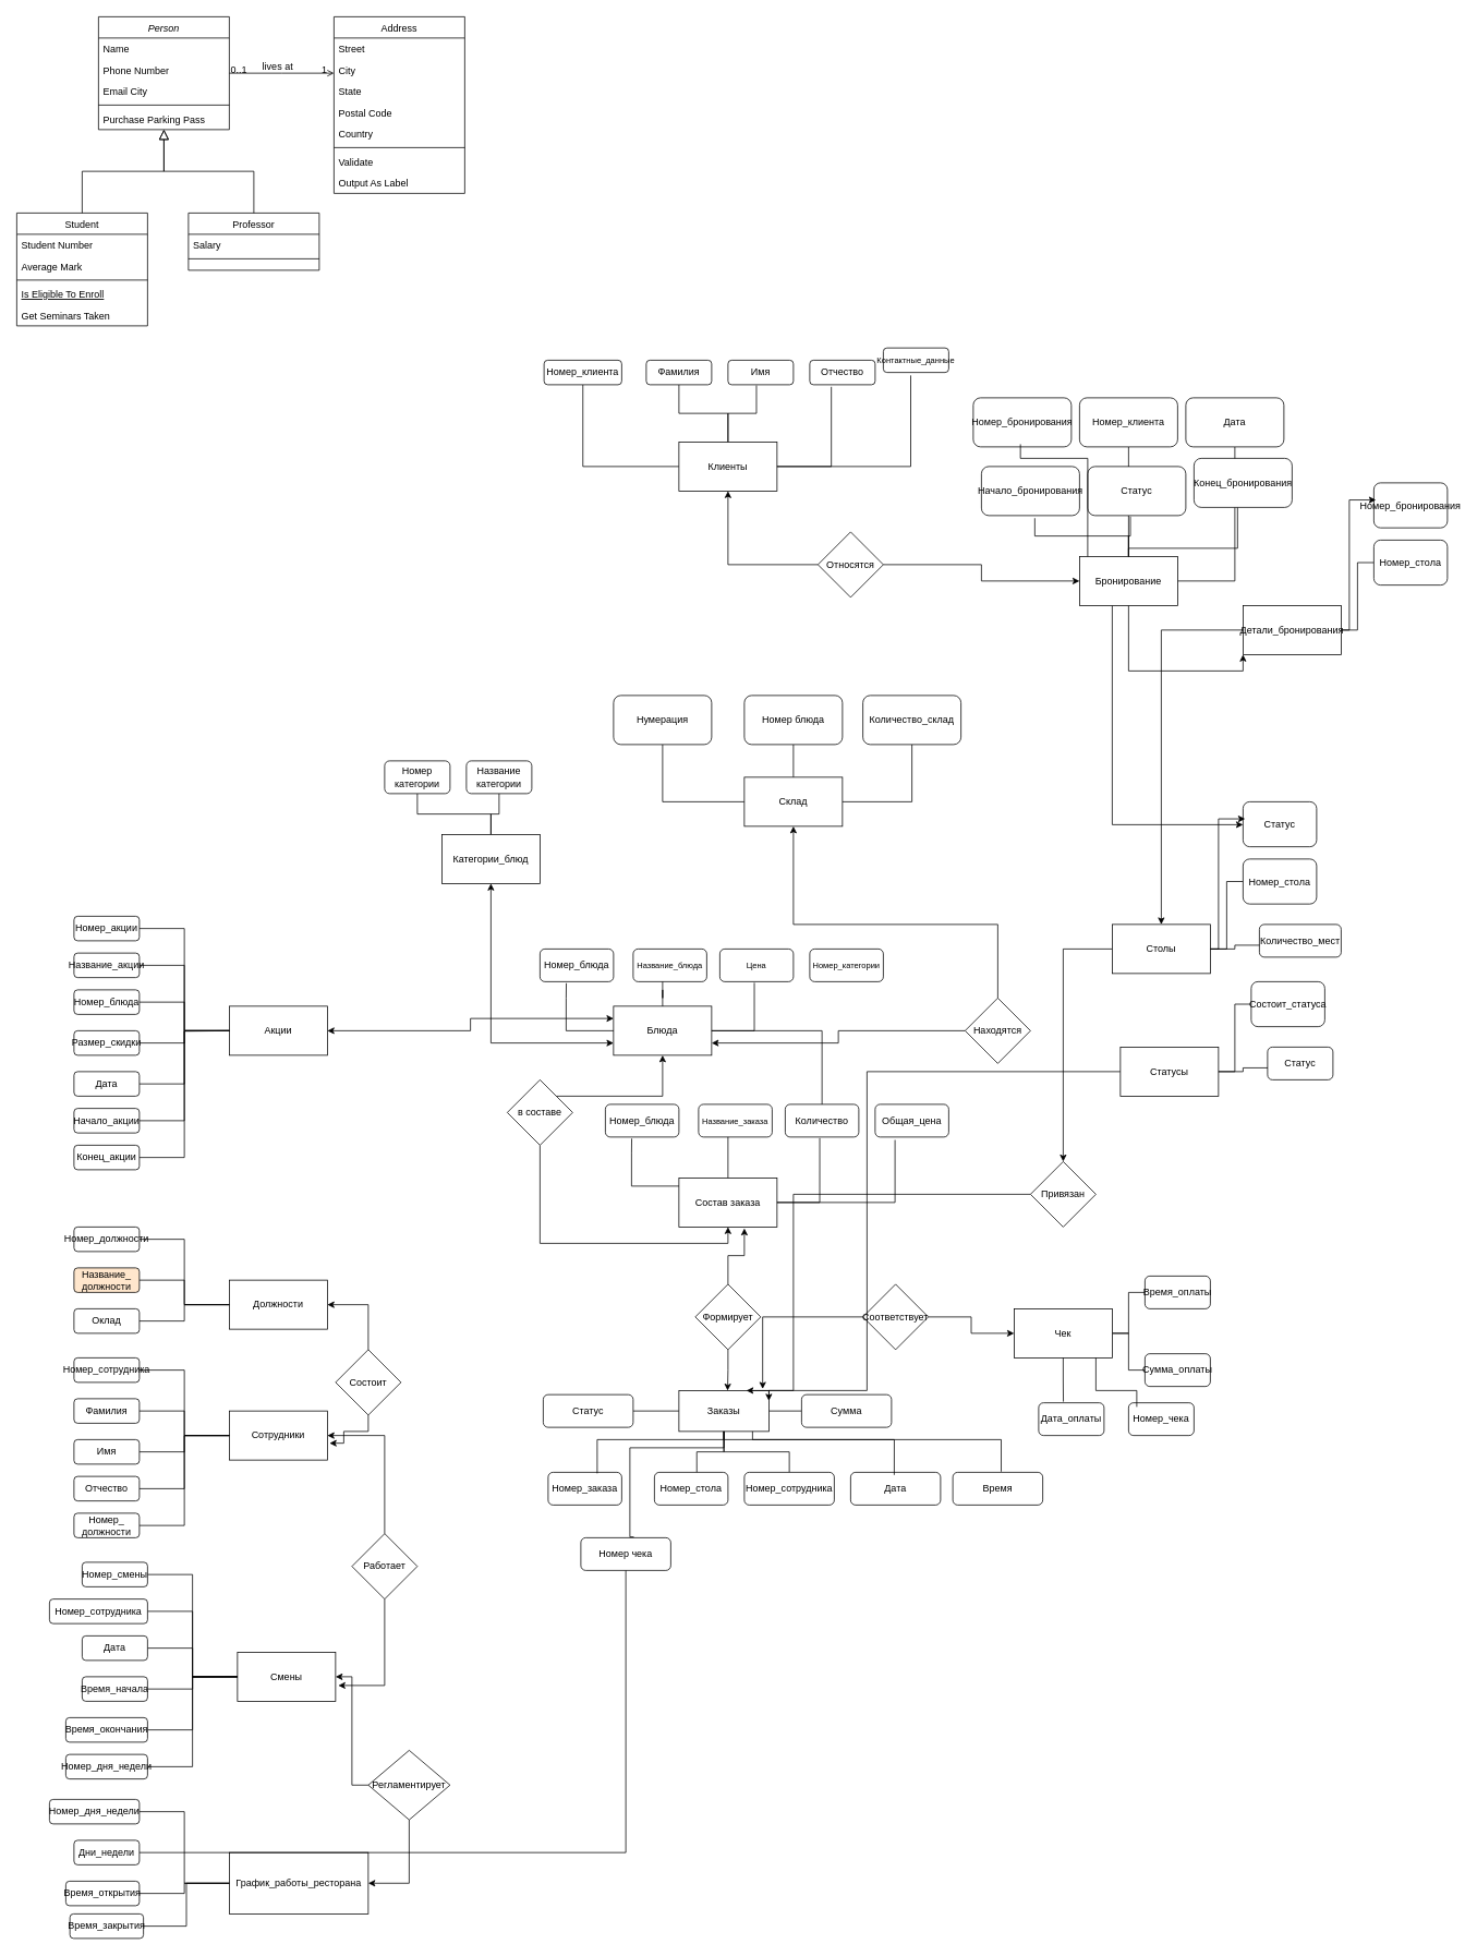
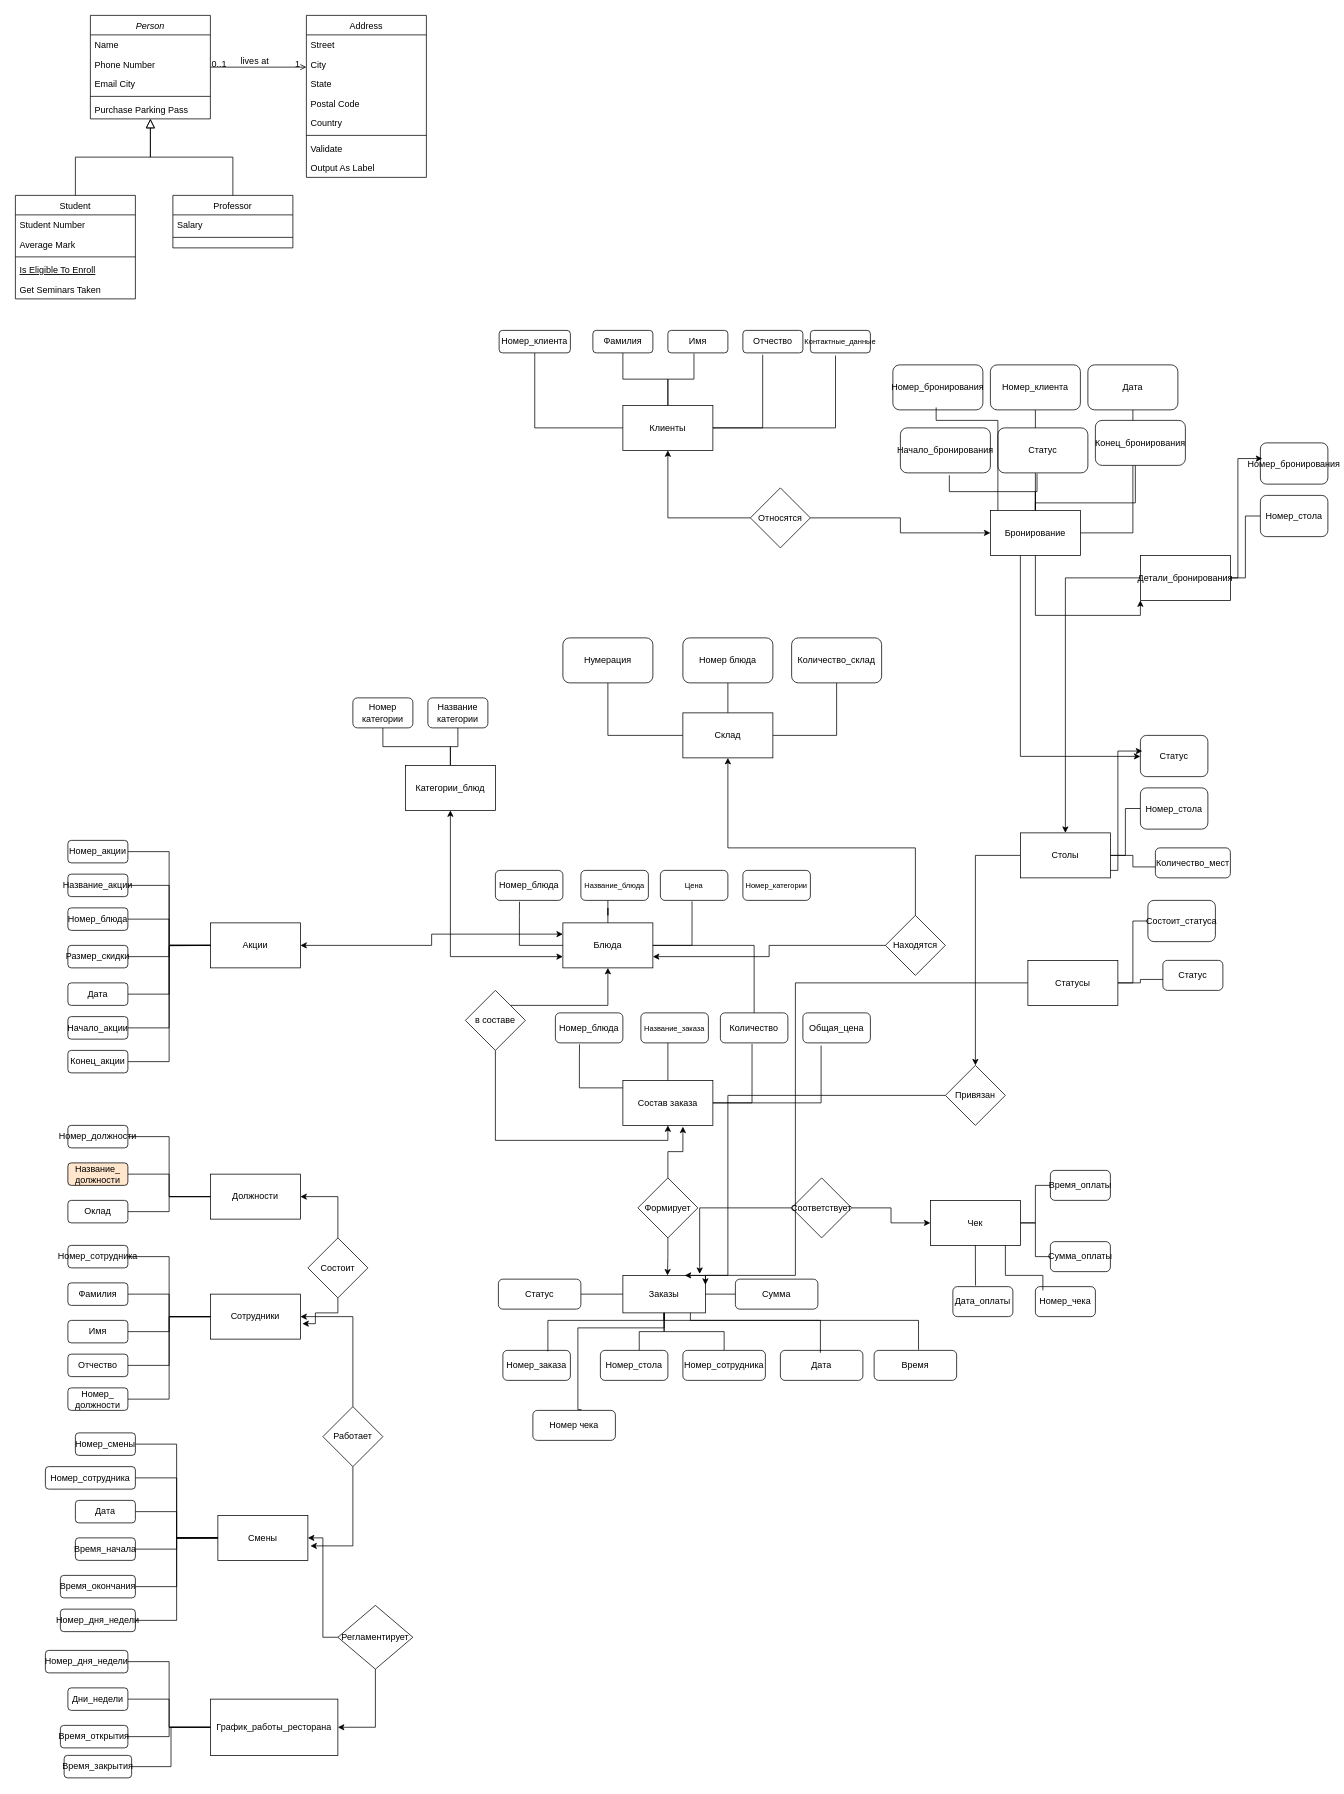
- <mxCell id="210" value="&lt;font style=&quot;font-size: 10px;&quot;&gt;Контактные_данные&lt;/font&gt;" style="rounded=1;whiteSpace=wrap;html=1;" vertex="1" parent="1"><mxGeometry x="1080" y="425" width="80" height="30" as="geometry" /></mxCell>
+ <mxCell id="210" value="&lt;font style=&quot;font-size: 10px;&quot;&gt;Контактные_данные&lt;/font&gt;" style="rounded=1;whiteSpace=wrap;html=1;" vertex="1" parent="1"><mxGeometry x="1080" y="440" width="80" height="30" as="geometry" /></mxCell>
- <mxCell id="174" value="Столы" style="rounded=0;whiteSpace=wrap;html=1;" vertex="1" parent="1"><mxGeometry x="1360" y="1130" width="120" height="60" as="geometry" /></mxCell>
+ <mxCell id="174" value="Столы" style="rounded=0;whiteSpace=wrap;html=1;" vertex="1" parent="1"><mxGeometry x="1360" y="1110" width="120" height="60" as="geometry" /></mxCell>
- <mxCell id="157" style="edgeStyle=orthogonalEdgeStyle;rounded=0;orthogonalLoop=1;jettySize=auto;html=1;endArrow=none;startFill=0;" edge="1" parent="1" source="158" target="81"><mxGeometry relative="1" as="geometry" /></mxCell>
+ <mxCell id="157" style="edgeStyle=orthogonalEdgeStyle;rounded=0;orthogonalLoop=1;jettySize=auto;html=1;entryX=0;entryY=0.5;entryDx=0;entryDy=0;endArrow=none;startFill=0;" edge="1" parent="1" source="158" target="154"><mxGeometry relative="1" as="geometry" /></mxCell>
